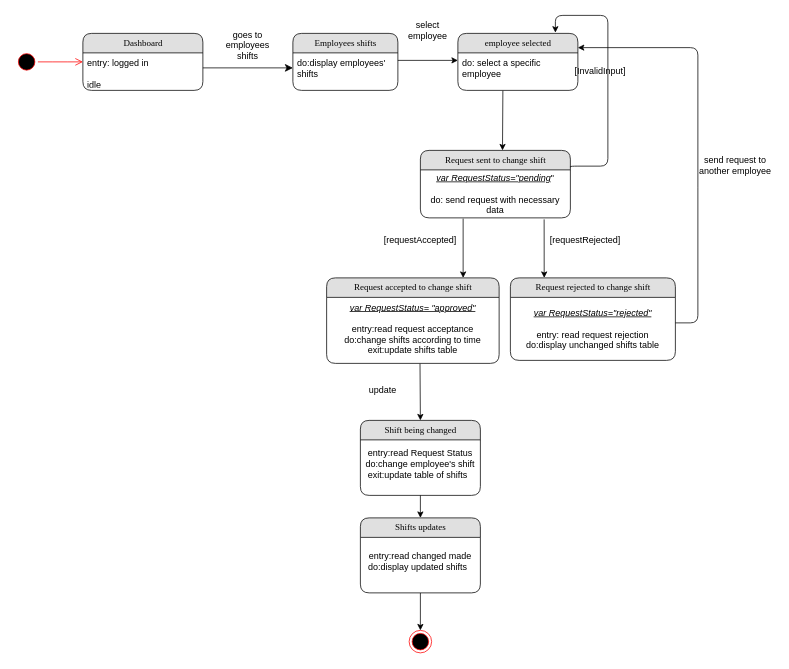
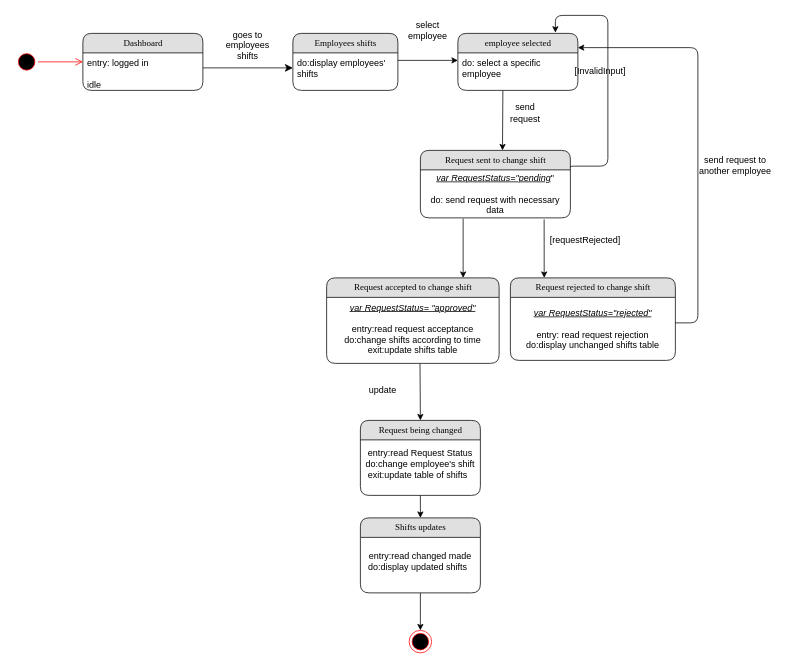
+ <mxCell id="20" value="send request" style="text;html=1;strokeColor=none;fillColor=none;align=center;verticalAlign=middle;whiteSpace=wrap;rounded=0;" parent="1" vertex="1"><mxGeometry x="680" y="140" width="40" height="20" as="geometry" /></mxCell>
- <mxCell id="24" value="[requestAccepted]" style="text;html=1;strokeColor=none;fillColor=none;align=center;verticalAlign=middle;whiteSpace=wrap;rounded=0;" parent="1" vertex="1"><mxGeometry x="500" y="290" width="120" height="60" as="geometry" /></mxCell>
- <mxCell id="33" value="Shift being changed" style="swimlane;html=1;fontStyle=0;childLayout=stackLayout;horizontal=1;startSize=26;fillColor=#e0e0e0;horizontalStack=0;resizeParent=1;resizeLast=0;collapsible=1;marginBottom=0;swimlaneFillColor=#ffffff;align=center;rounded=1;shadow=0;comic=0;labelBackgroundColor=none;strokeWidth=1;fontFamily=Verdana;fontSize=12" parent="1" vertex="1"><mxGeometry x="480" y="560" width="160" height="100" as="geometry" /></mxCell>
+ <mxCell id="33" value="Request being changed" style="swimlane;html=1;fontStyle=0;childLayout=stackLayout;horizontal=1;startSize=26;fillColor=#e0e0e0;horizontalStack=0;resizeParent=1;resizeLast=0;collapsible=1;marginBottom=0;swimlaneFillColor=#ffffff;align=center;rounded=1;shadow=0;comic=0;labelBackgroundColor=none;strokeWidth=1;fontFamily=Verdana;fontSize=12" parent="1" vertex="1"><mxGeometry x="480" y="560" width="160" height="100" as="geometry" /></mxCell>
